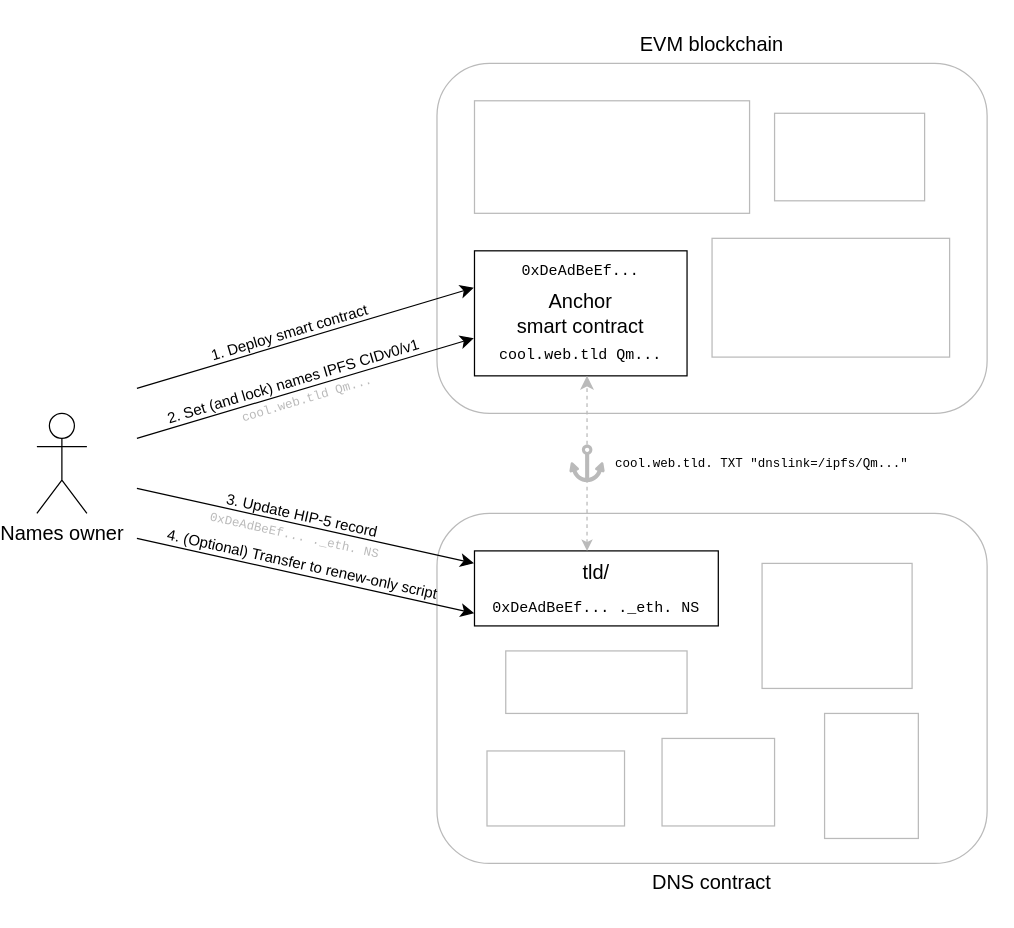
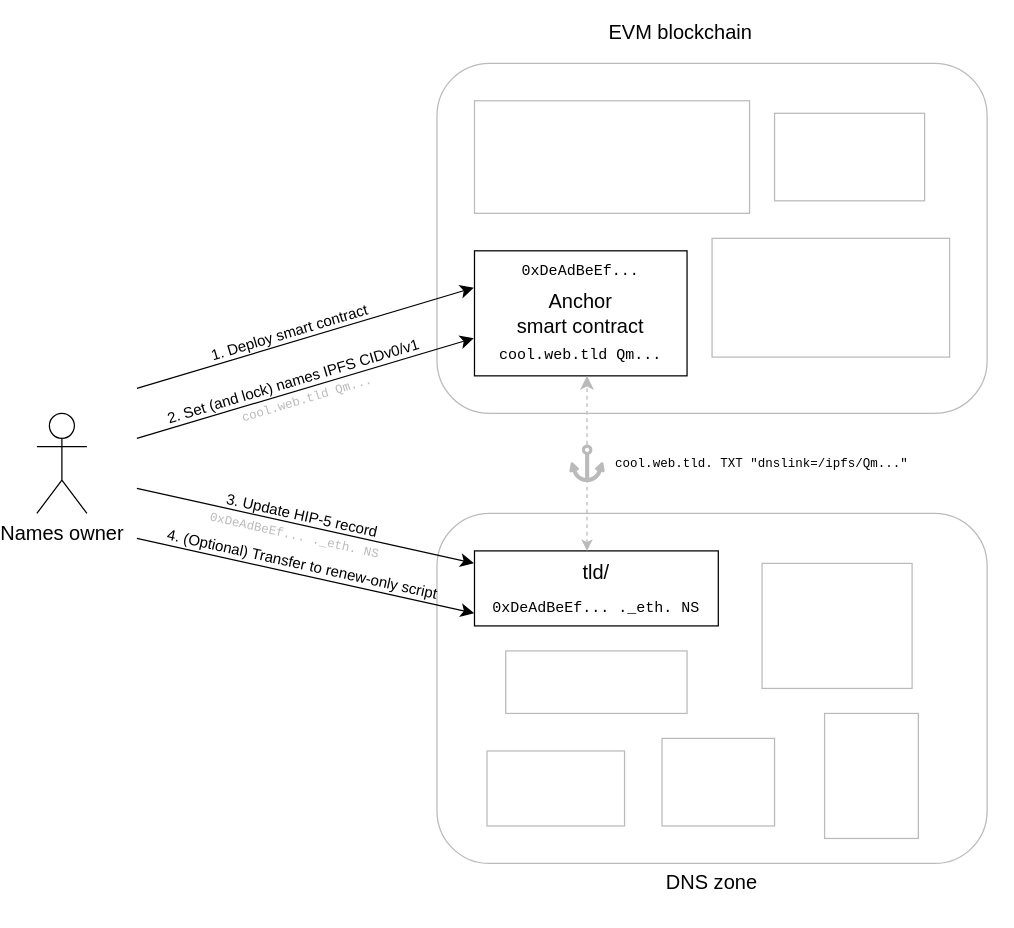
- <mxCell id="4" value="&lt;font style=&quot;font-size: 16px;&quot;&gt;EVM blockchain&lt;/font&gt;" style="text;html=1;strokeColor=none;fillColor=none;align=center;verticalAlign=middle;whiteSpace=wrap;rounded=0;" vertex="1" parent="1"><mxGeometry x="340" y="20" width="440" height="30" as="geometry" /></mxCell>
+ <mxCell id="4" value="&lt;font style=&quot;font-size: 16px;&quot;&gt;EVM blockchain&lt;/font&gt;" style="text;html=1;strokeColor=none;fillColor=none;align=center;verticalAlign=middle;whiteSpace=wrap;rounded=0;" vertex="1" parent="1"><mxGeometry x="315" y="10" width="440" height="30" as="geometry" /></mxCell>
- <mxCell id="6" value="&lt;font style=&quot;font-size: 16px;&quot;&gt;DNS contract&lt;/font&gt;" style="text;html=1;strokeColor=none;fillColor=none;align=center;verticalAlign=middle;whiteSpace=wrap;rounded=0;" vertex="1" parent="1"><mxGeometry x="340" y="690" width="440" height="30" as="geometry" /></mxCell>
+ <mxCell id="6" value="&lt;font style=&quot;font-size: 16px;&quot;&gt;DNS zone&lt;/font&gt;" style="text;html=1;strokeColor=none;fillColor=none;align=center;verticalAlign=middle;whiteSpace=wrap;rounded=0;" vertex="1" parent="1"><mxGeometry x="340" y="690" width="440" height="30" as="geometry" /></mxCell>
